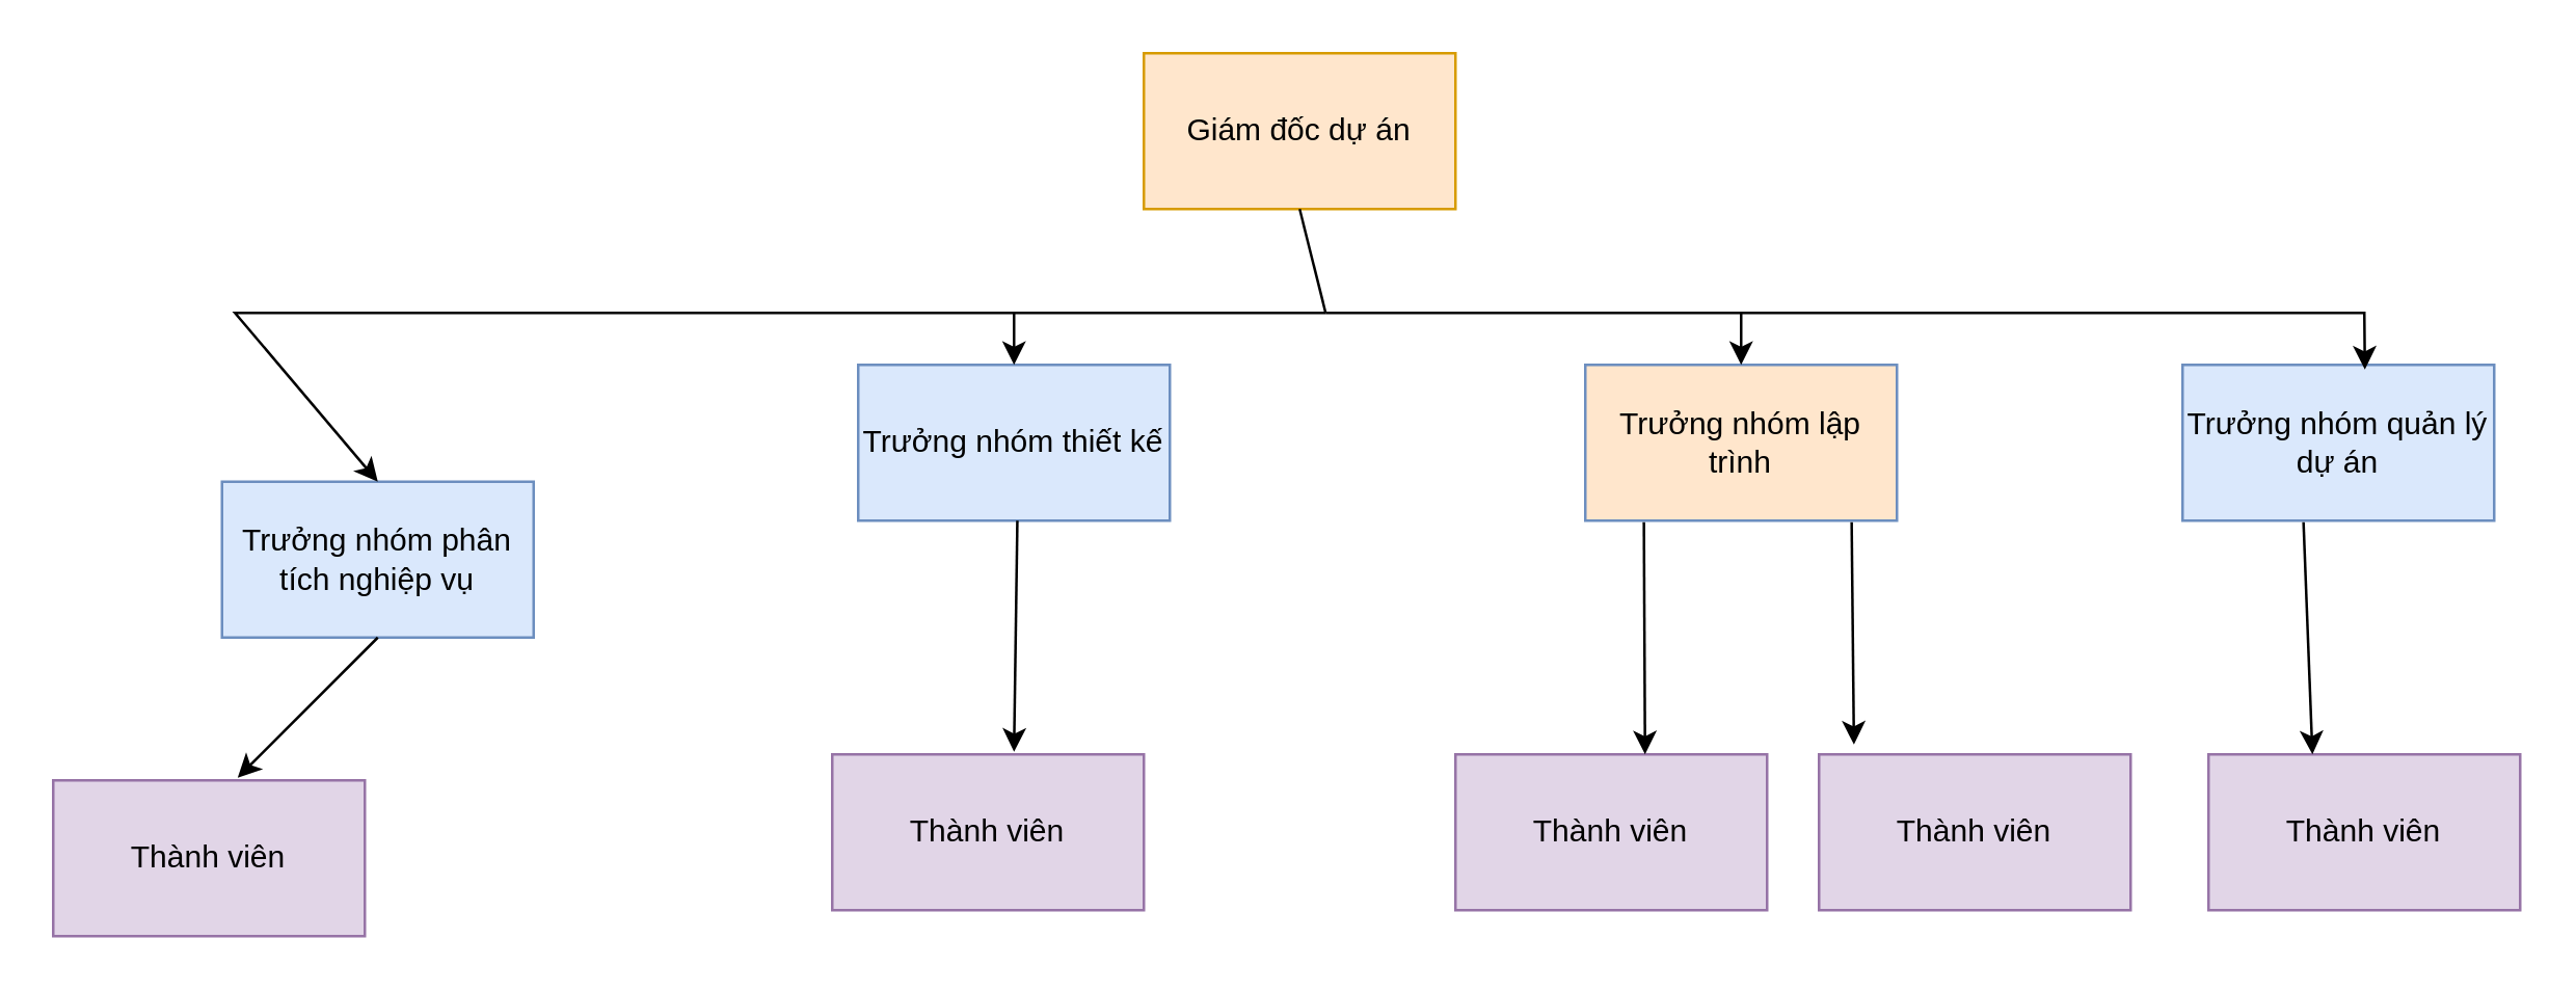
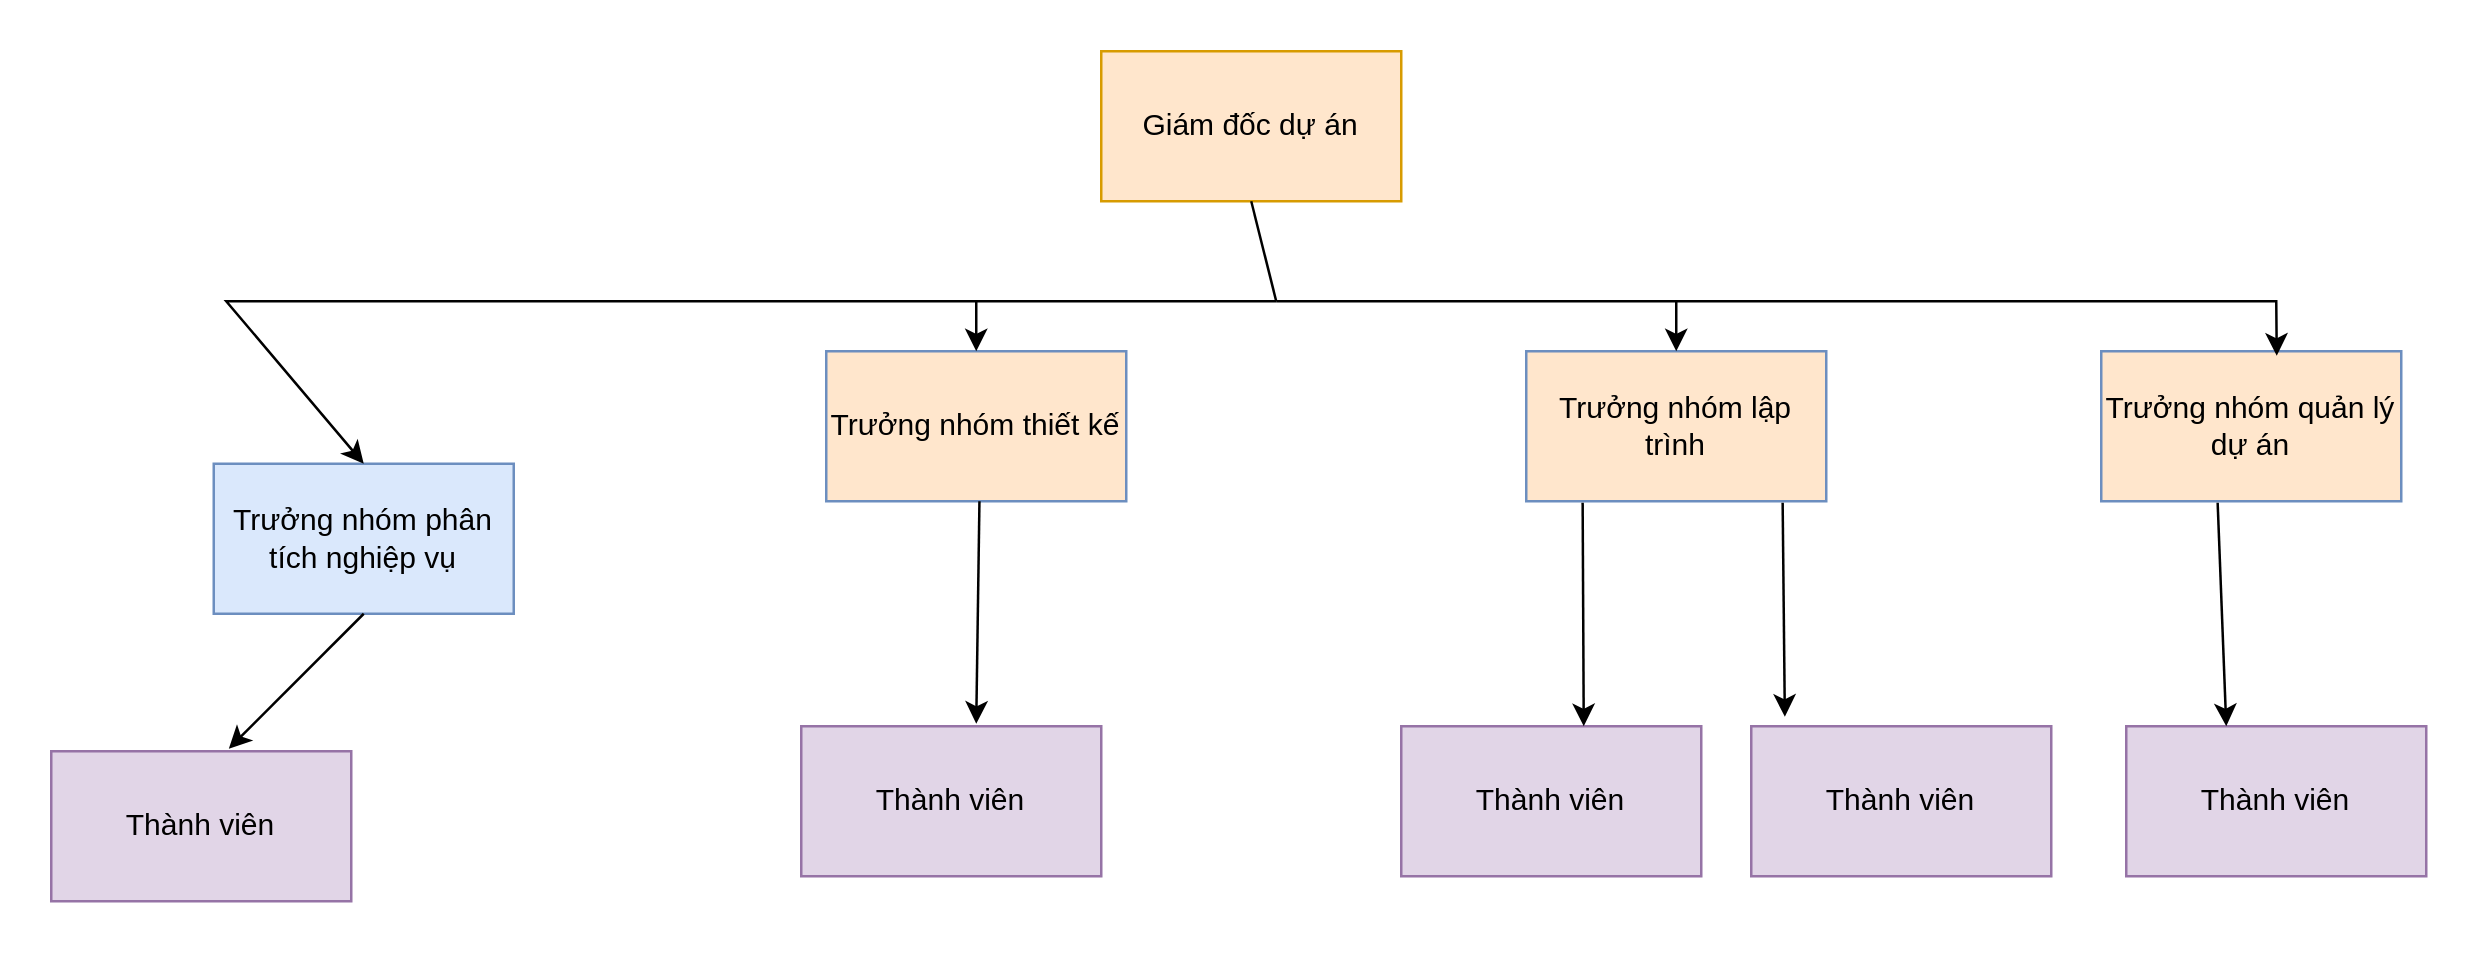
- <mxCell id="5" value="Trưởng nhóm thiết kế" style="rounded=0;whiteSpace=wrap;html=1;fillColor=#dae8fc;strokeColor=#6c8ebf;" vertex="1" parent="1"><mxGeometry x="330" y="140" width="120" height="60" as="geometry" /></mxCell>
+ <mxCell id="5" value="Trưởng nhóm thiết kế" style="rounded=0;whiteSpace=wrap;html=1;fillColor=#ffe6cc;strokeColor=#6c8ebf;" vertex="1" parent="1"><mxGeometry x="330" y="140" width="120" height="60" as="geometry" /></mxCell>
- <mxCell id="6" value="Trưởng nhóm quản lý dự án" style="rounded=0;whiteSpace=wrap;html=1;fillColor=#dae8fc;strokeColor=#6c8ebf;" vertex="1" parent="1"><mxGeometry x="840" y="140" width="120" height="60" as="geometry" /></mxCell>
+ <mxCell id="6" value="Trưởng nhóm quản lý dự án" style="rounded=0;whiteSpace=wrap;html=1;fillColor=#ffe6cc;strokeColor=#6c8ebf;" vertex="1" parent="1"><mxGeometry x="840" y="140" width="120" height="60" as="geometry" /></mxCell>
